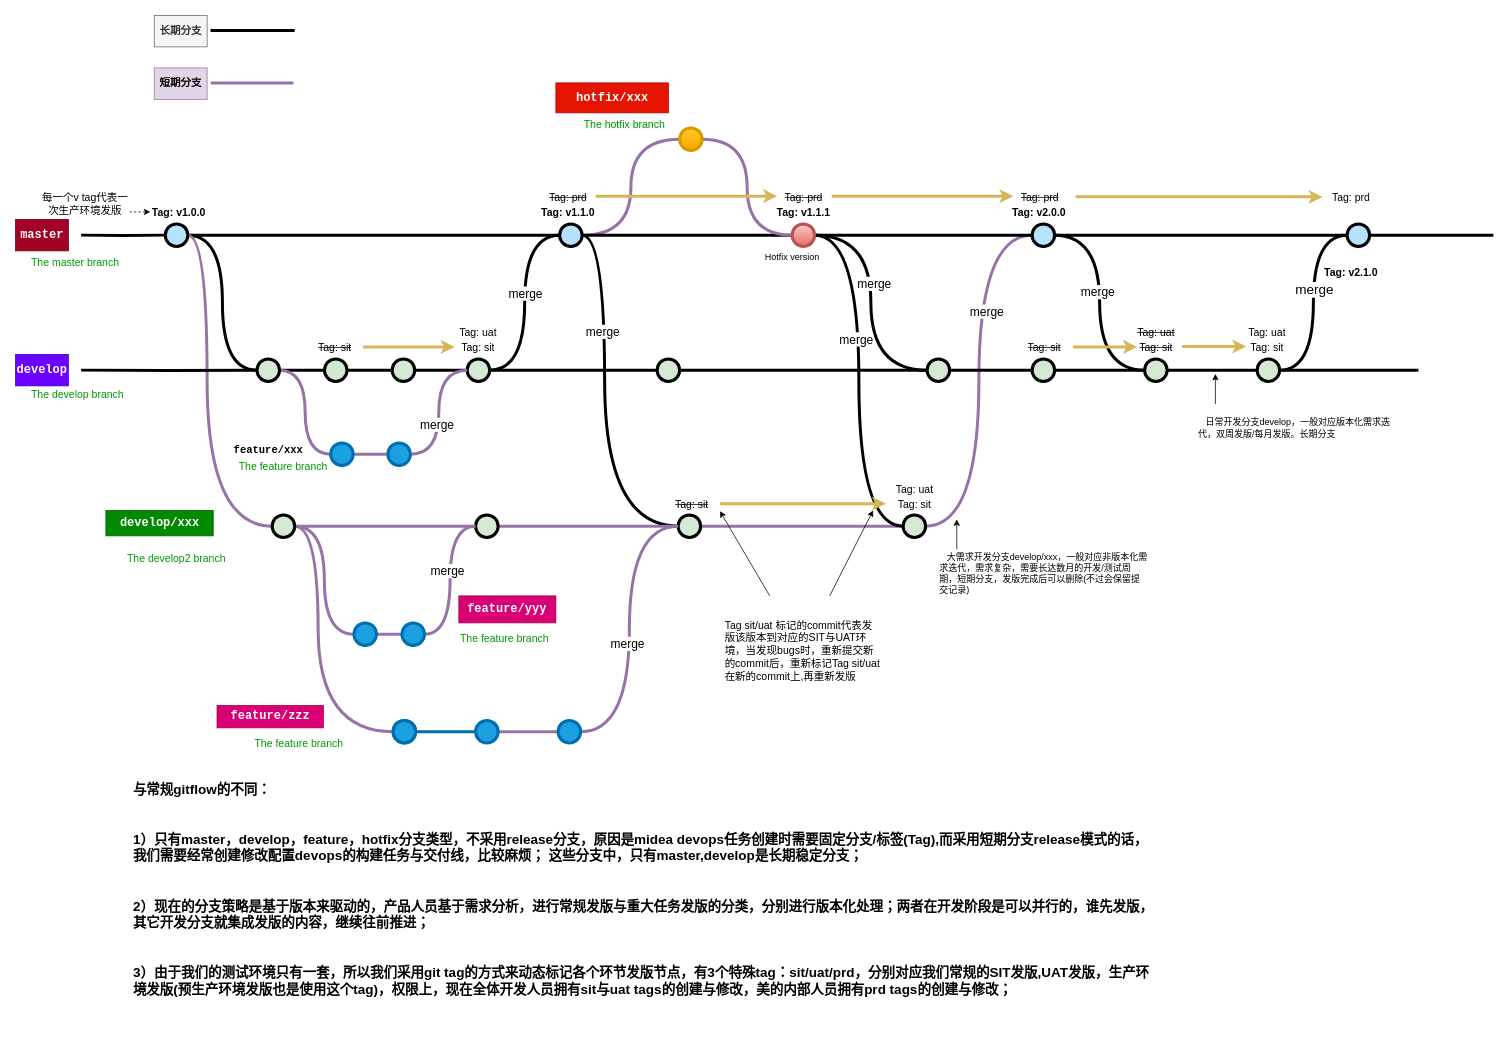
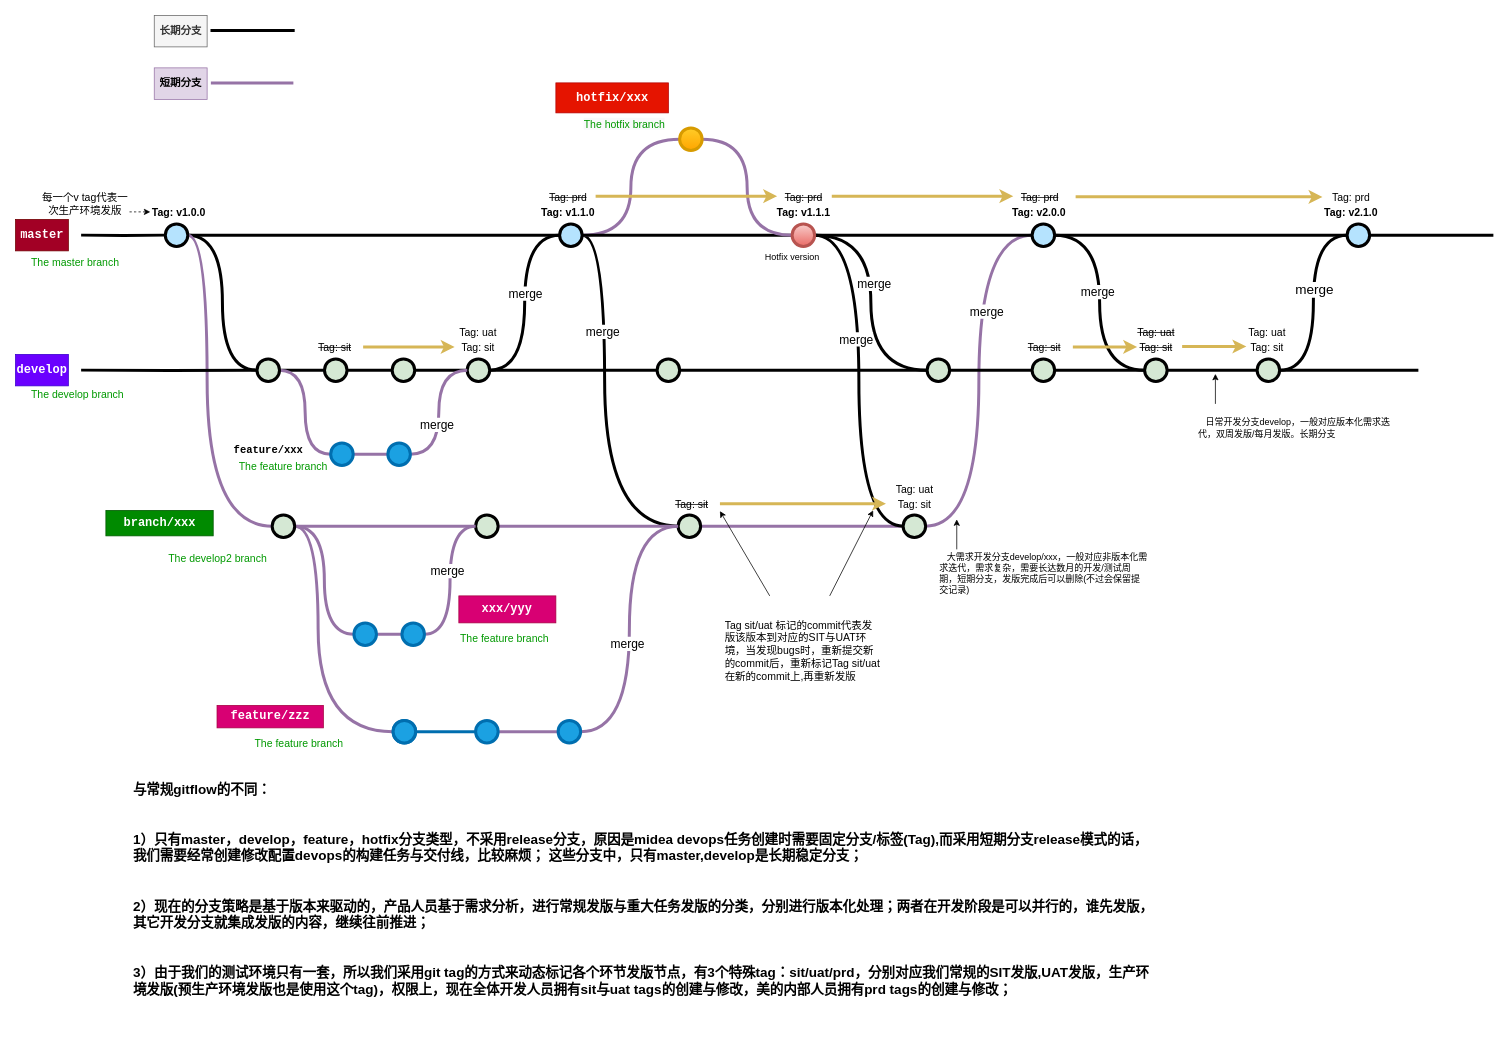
- <mxCell id="96" value="Tag: v2.1.0" style="text;html=1;strokeColor=none;fillColor=none;align=center;verticalAlign=middle;whiteSpace=wrap;overflow=hidden;fontSize=14;fontStyle=1" parent="1" vertex="1"><mxGeometry x="1745.5" y="352" width="110" height="20" as="geometry" /></mxCell>
+ <mxCell id="96" value="Tag: v2.1.0" style="text;html=1;strokeColor=none;fillColor=none;align=center;verticalAlign=middle;whiteSpace=wrap;overflow=hidden;fontSize=14;fontStyle=1" parent="1" vertex="1"><mxGeometry x="1745.5" y="272" width="110" height="20" as="geometry" /></mxCell>
- <mxCell id="32" value="&lt;font style=&quot;font-size: 16px&quot;&gt;develop/xxx&lt;/font&gt;" style="text;html=1;strokeColor=#005700;fillColor=#008a00;align=center;verticalAlign=middle;whiteSpace=wrap;overflow=hidden;fontSize=14;fontStyle=1;fontFamily=Courier New;fontColor=#ffffff;" parent="1" vertex="1"><mxGeometry x="140.5" y="680" width="143.13" height="34" as="geometry" /></mxCell>
+ <mxCell id="32" value="&lt;font style=&quot;font-size: 16px&quot;&gt;branch/xxx&lt;/font&gt;" style="text;html=1;strokeColor=#005700;fillColor=#008a00;align=center;verticalAlign=middle;whiteSpace=wrap;overflow=hidden;fontSize=14;fontStyle=1;fontFamily=Courier New;fontColor=#ffffff;" parent="1" vertex="1"><mxGeometry x="140.5" y="680" width="143.13" height="34" as="geometry" /></mxCell>
- <mxCell id="33" value="The develop2 branch" style="text;html=1;strokeColor=none;fillColor=none;align=left;verticalAlign=middle;whiteSpace=wrap;overflow=hidden;fontSize=14;fontStyle=0;fontColor=#009900;" parent="1" vertex="1"><mxGeometry x="166.5" y="733" width="146.75" height="20" as="geometry" /></mxCell>
+ <mxCell id="33" value="The develop2 branch" style="text;html=1;strokeColor=none;fillColor=none;align=left;verticalAlign=middle;whiteSpace=wrap;overflow=hidden;fontSize=14;fontStyle=0;fontColor=#009900;" parent="1" vertex="1"><mxGeometry x="221.5" y="733" width="146.75" height="20" as="geometry" /></mxCell>
- <mxCell id="112" value="&lt;font style=&quot;font-size: 16px&quot;&gt;feature/yyy&lt;/font&gt;" style="text;html=1;strokeColor=#A50040;fillColor=#d80073;align=center;verticalAlign=middle;whiteSpace=wrap;overflow=hidden;fontSize=14;fontStyle=1;fontFamily=Courier New;fontColor=#ffffff;" parent="1" vertex="1"><mxGeometry x="611.12" y="794" width="129.38" height="36" as="geometry" /></mxCell>
+ <mxCell id="112" value="&lt;font style=&quot;font-size: 16px&quot;&gt;xxx/yyy&lt;/font&gt;" style="text;html=1;strokeColor=#A50040;fillColor=#d80073;align=center;verticalAlign=middle;whiteSpace=wrap;overflow=hidden;fontSize=14;fontStyle=1;fontFamily=Courier New;fontColor=#ffffff;" parent="1" vertex="1"><mxGeometry x="611.12" y="794" width="129.38" height="36" as="geometry" /></mxCell>
